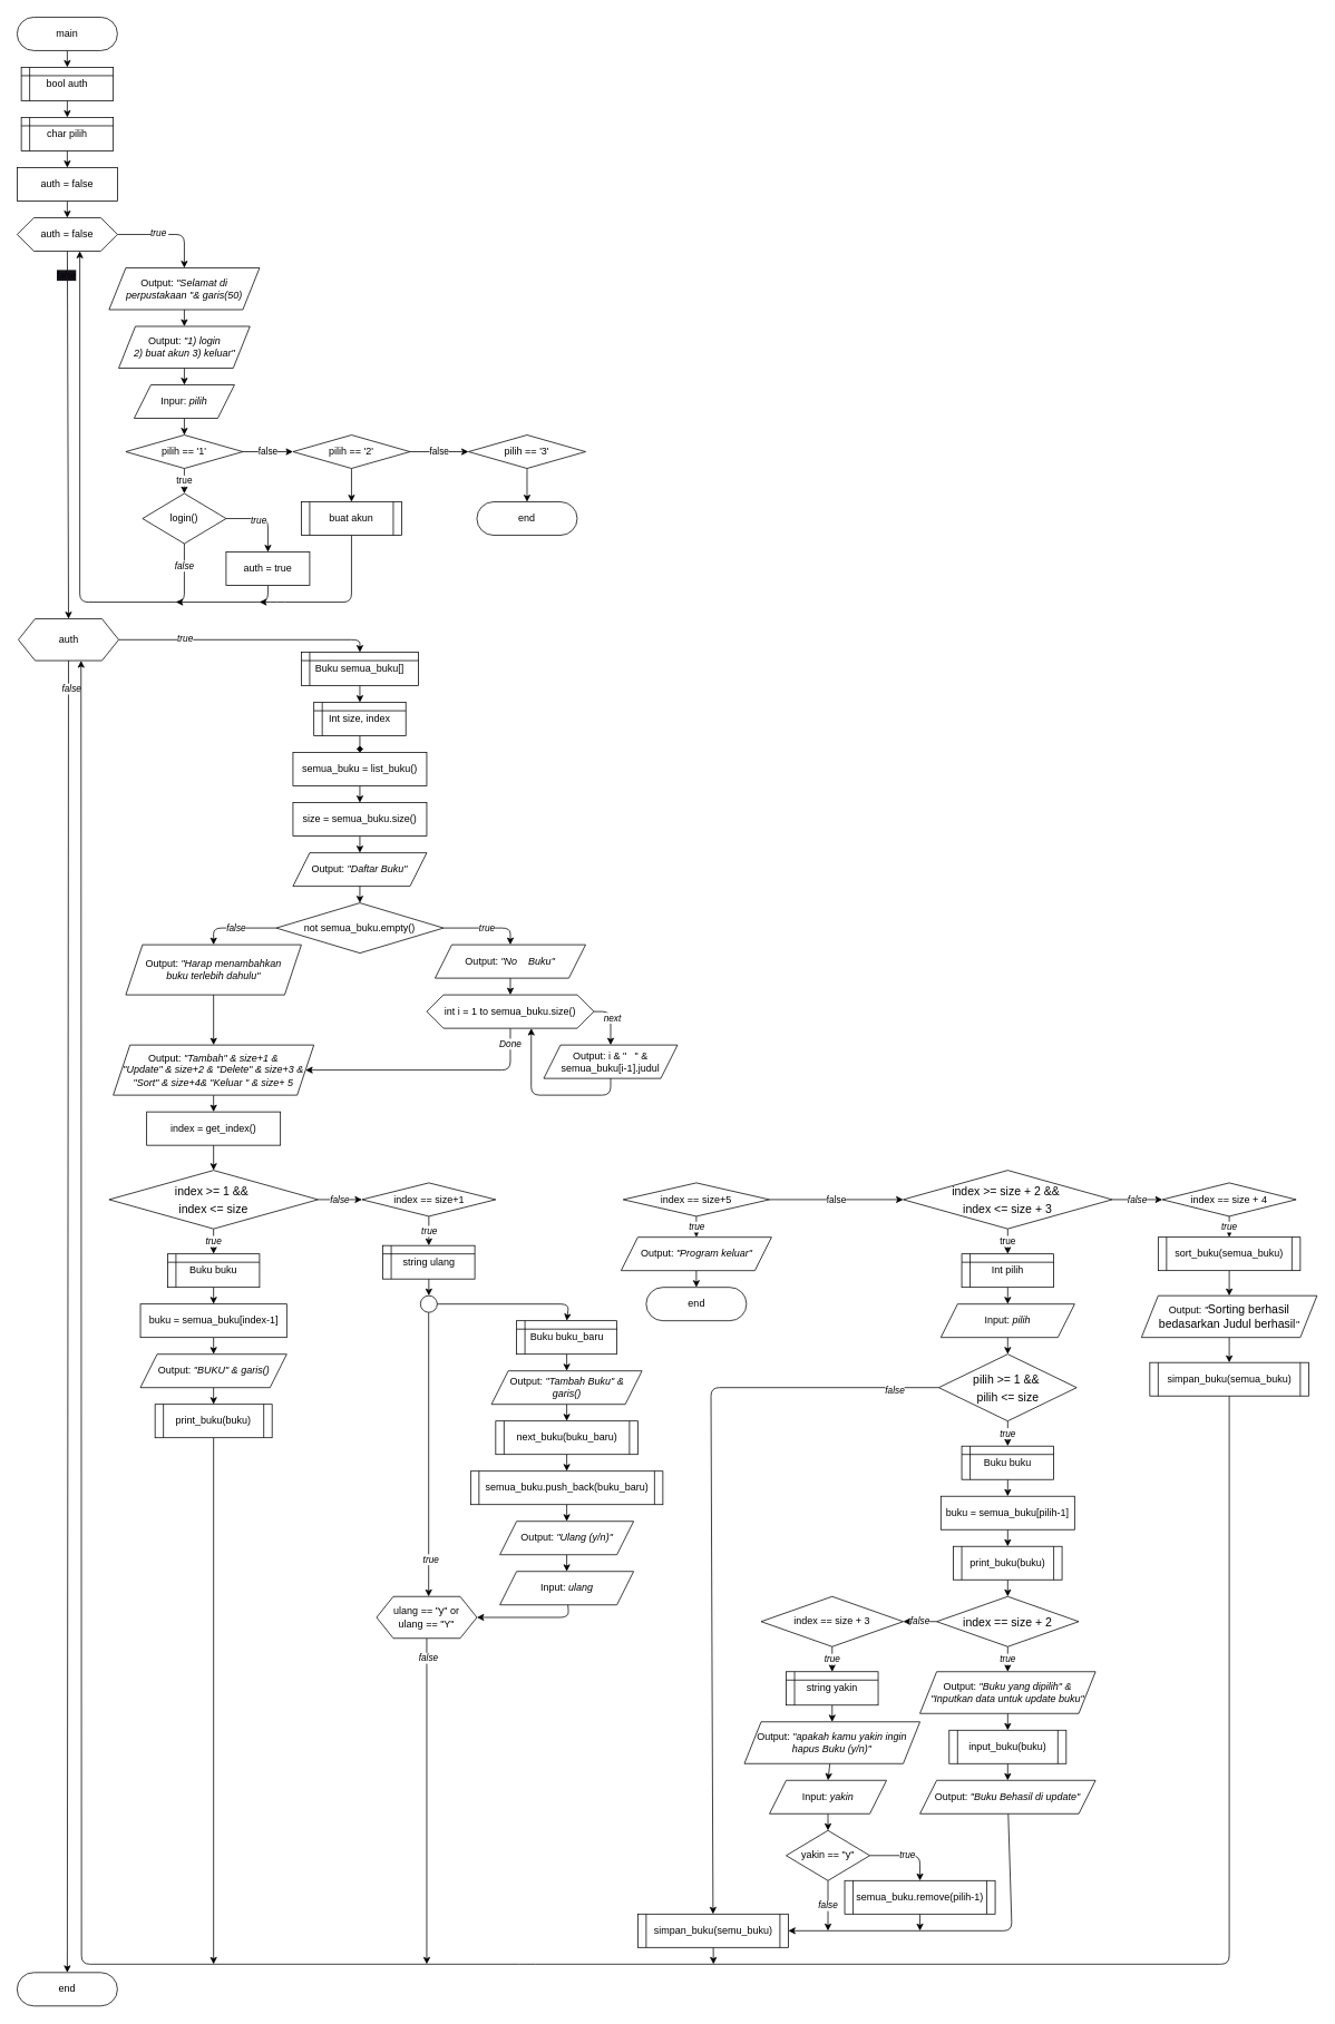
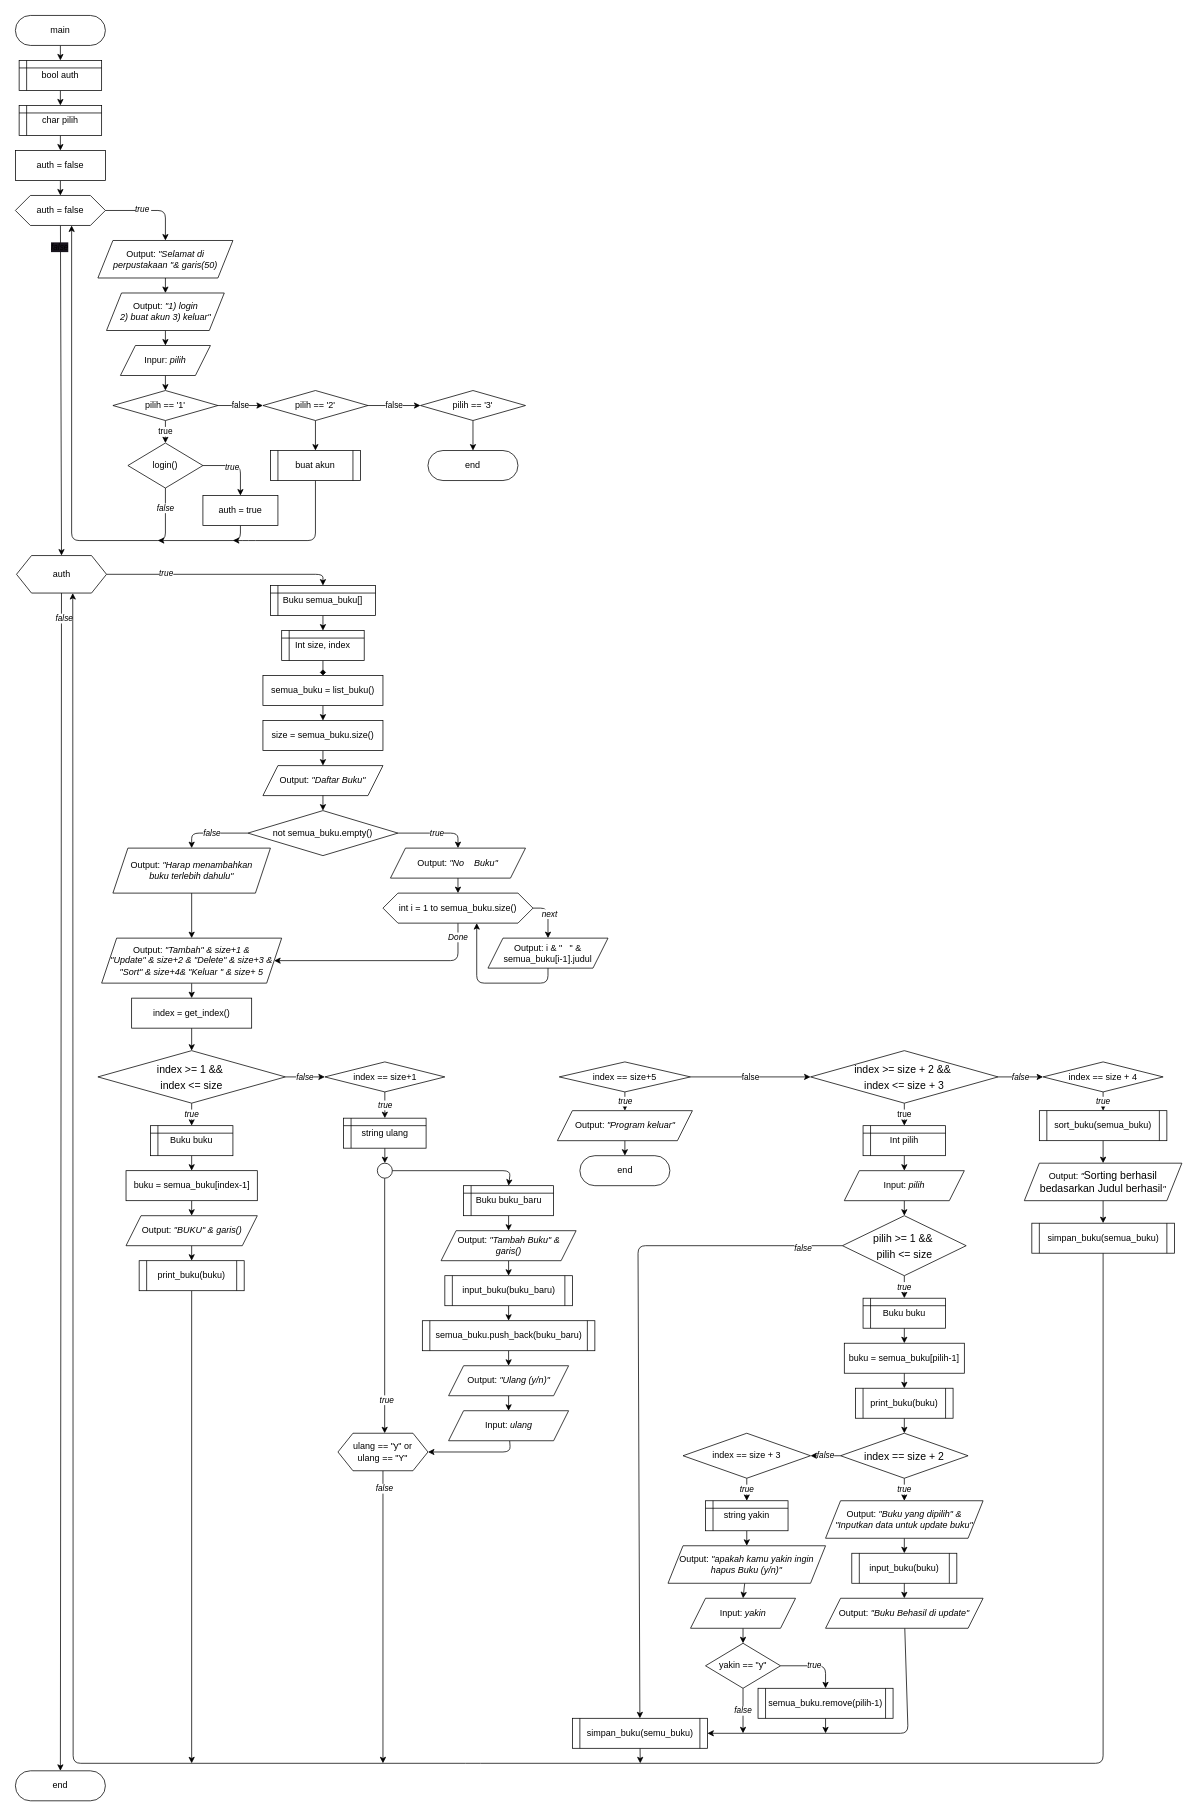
- <mxCell id="97" value="next_buku(buku_baru)" style="shape=process;whiteSpace=wrap;html=1;backgroundOutline=1;labelBackgroundColor=none;fontFamily=Helvetica;fontColor=#000000;size=0.059;labelBorderColor=none;" parent="1" vertex="1"><mxGeometry x="592.5" y="1700" width="170" height="40" as="geometry" /></mxCell>
+ <mxCell id="97" value="input_buku(buku_baru)" style="shape=process;whiteSpace=wrap;html=1;backgroundOutline=1;labelBackgroundColor=none;fontFamily=Helvetica;fontColor=#000000;size=0.059;labelBorderColor=none;" parent="1" vertex="1"><mxGeometry x="592.5" y="1700" width="170" height="40" as="geometry" /></mxCell>
